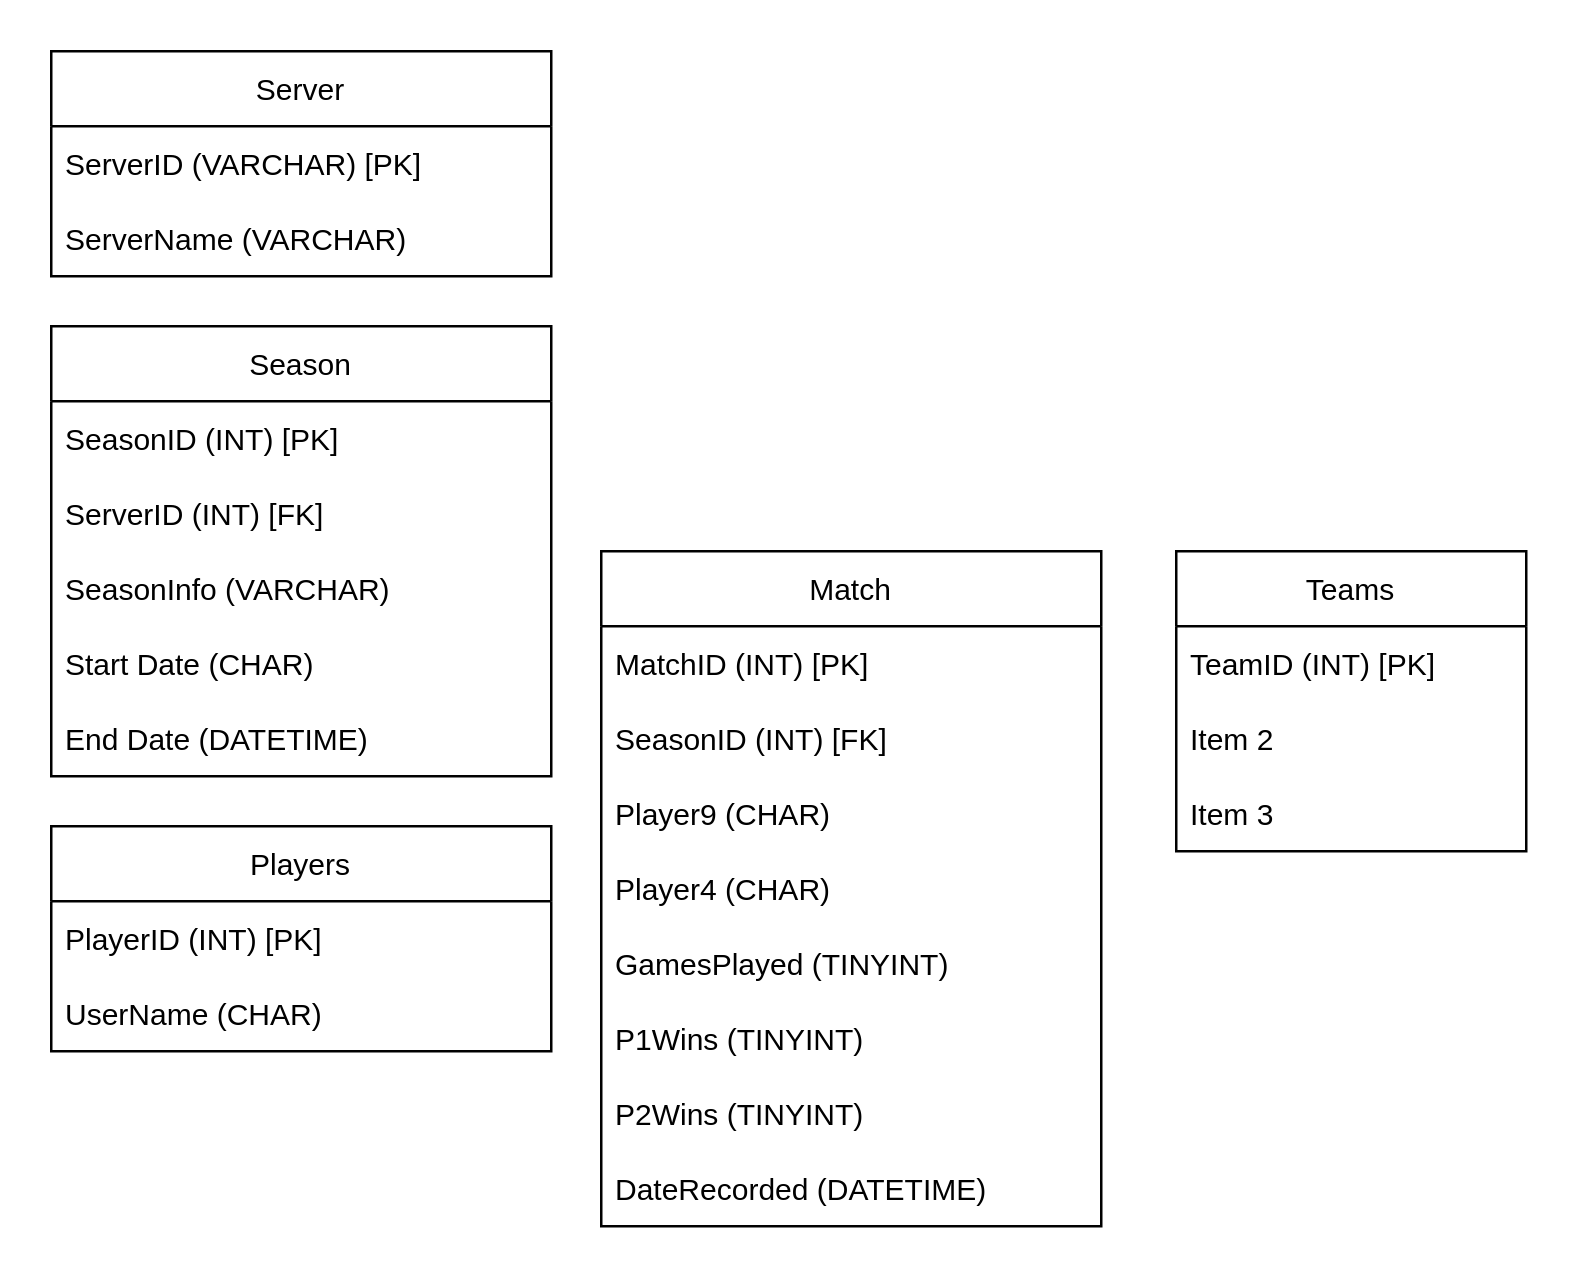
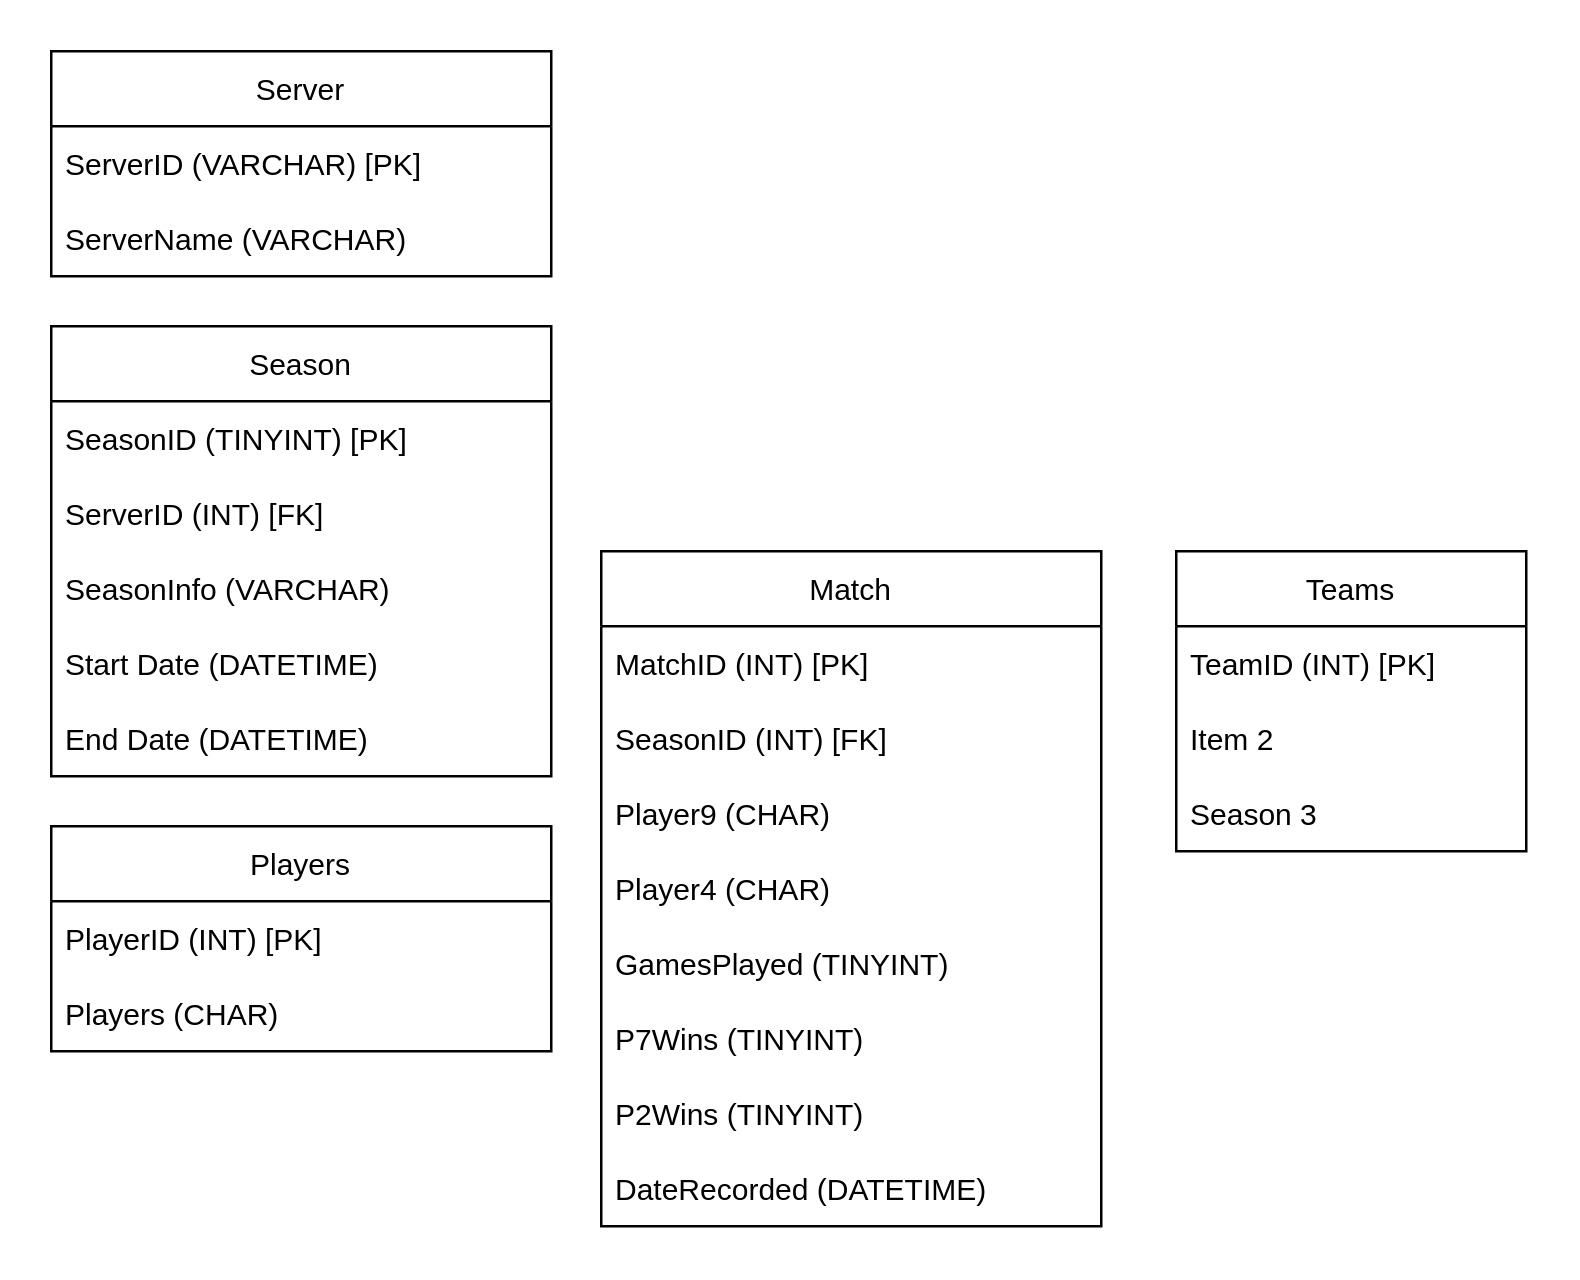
- <mxCell id="6" value="SeasonID (INT) [PK] " style="text;strokeColor=none;fillColor=none;align=left;verticalAlign=middle;spacingLeft=4;spacingRight=4;overflow=hidden;points=[[0,0.5],[1,0.5]];portConstraint=eastwest;rotatable=0;" vertex="1" parent="5"><mxGeometry y="30" width="200" height="30" as="geometry" /></mxCell>
+ <mxCell id="6" value="SeasonID (TINYINT) [PK] " style="text;strokeColor=none;fillColor=none;align=left;verticalAlign=middle;spacingLeft=4;spacingRight=4;overflow=hidden;points=[[0,0.5],[1,0.5]];portConstraint=eastwest;rotatable=0;" vertex="1" parent="5"><mxGeometry y="30" width="200" height="30" as="geometry" /></mxCell>
- <mxCell id="9" value="Start Date (CHAR)" style="text;strokeColor=none;fillColor=none;align=left;verticalAlign=middle;spacingLeft=4;spacingRight=4;overflow=hidden;points=[[0,0.5],[1,0.5]];portConstraint=eastwest;rotatable=0;" vertex="1" parent="5"><mxGeometry y="120" width="200" height="30" as="geometry" /></mxCell>
+ <mxCell id="9" value="Start Date (DATETIME)" style="text;strokeColor=none;fillColor=none;align=left;verticalAlign=middle;spacingLeft=4;spacingRight=4;overflow=hidden;points=[[0,0.5],[1,0.5]];portConstraint=eastwest;rotatable=0;" vertex="1" parent="5"><mxGeometry y="120" width="200" height="30" as="geometry" /></mxCell>
- <mxCell id="26" value="Item 3" style="text;strokeColor=none;fillColor=none;align=left;verticalAlign=middle;spacingLeft=4;spacingRight=4;overflow=hidden;points=[[0,0.5],[1,0.5]];portConstraint=eastwest;rotatable=0;" vertex="1" parent="23"><mxGeometry y="90" width="140" height="30" as="geometry" /></mxCell>
+ <mxCell id="26" value="Season 3" style="text;strokeColor=none;fillColor=none;align=left;verticalAlign=middle;spacingLeft=4;spacingRight=4;overflow=hidden;points=[[0,0.5],[1,0.5]];portConstraint=eastwest;rotatable=0;" vertex="1" parent="23"><mxGeometry y="90" width="140" height="30" as="geometry" /></mxCell>
- <mxCell id="4" value="UserName (CHAR)" style="text;strokeColor=none;fillColor=none;align=left;verticalAlign=middle;spacingLeft=4;spacingRight=4;overflow=hidden;points=[[0,0.5],[1,0.5]];portConstraint=eastwest;rotatable=0;" vertex="1" parent="2"><mxGeometry y="60" width="200" height="30" as="geometry" /></mxCell>
+ <mxCell id="4" value="Players (CHAR)" style="text;strokeColor=none;fillColor=none;align=left;verticalAlign=middle;spacingLeft=4;spacingRight=4;overflow=hidden;points=[[0,0.5],[1,0.5]];portConstraint=eastwest;rotatable=0;" vertex="1" parent="2"><mxGeometry y="60" width="200" height="30" as="geometry" /></mxCell>
- <mxCell id="20" value="P1Wins (TINYINT)" style="text;strokeColor=none;fillColor=none;align=left;verticalAlign=middle;spacingLeft=4;spacingRight=4;overflow=hidden;points=[[0,0.5],[1,0.5]];portConstraint=eastwest;rotatable=0;" vertex="1" parent="14"><mxGeometry y="180" width="200" height="30" as="geometry" /></mxCell>
+ <mxCell id="20" value="P7Wins (TINYINT)" style="text;strokeColor=none;fillColor=none;align=left;verticalAlign=middle;spacingLeft=4;spacingRight=4;overflow=hidden;points=[[0,0.5],[1,0.5]];portConstraint=eastwest;rotatable=0;" vertex="1" parent="14"><mxGeometry y="180" width="200" height="30" as="geometry" /></mxCell>
